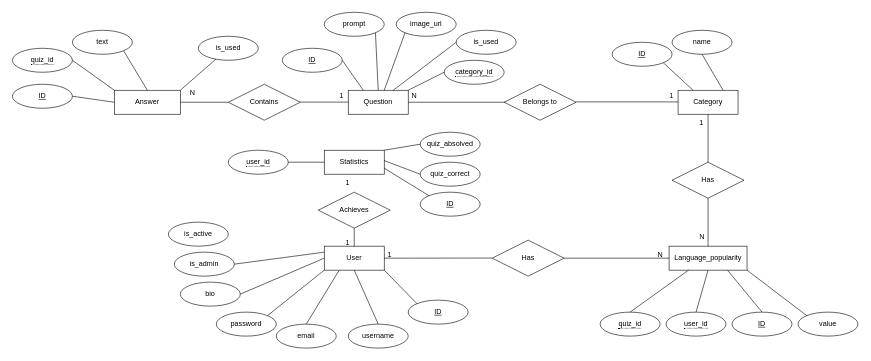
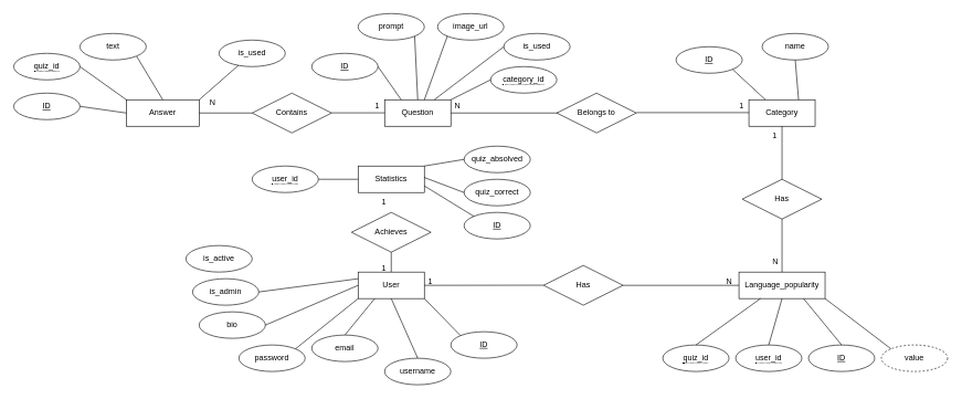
- <mxCell id="34" value="name" style="ellipse;whiteSpace=wrap;html=1;align=center;" vertex="1" parent="1"><mxGeometry x="1120" y="50" width="100" height="40" as="geometry" /></mxCell>
+ <mxCell id="34" value="name" style="ellipse;whiteSpace=wrap;html=1;align=center;" vertex="1" parent="1"><mxGeometry x="1150" y="50" width="100" height="40" as="geometry" /></mxCell>
- <mxCell id="42" value="value" style="ellipse;whiteSpace=wrap;html=1;align=center;" vertex="1" parent="1"><mxGeometry x="1330" y="520" width="100" height="40" as="geometry" /></mxCell>
+ <mxCell id="42" value="value" style="ellipse;whiteSpace=wrap;html=1;align=center;dashed=1;" vertex="1" parent="1"><mxGeometry x="1330" y="520" width="100" height="40" as="geometry" /></mxCell>
- <mxCell id="59" value="email" style="ellipse;whiteSpace=wrap;html=1;align=center;" vertex="1" parent="1"><mxGeometry x="460" y="540" width="100" height="40" as="geometry" /></mxCell>
+ <mxCell id="59" value="email" style="ellipse;whiteSpace=wrap;html=1;align=center;" vertex="1" parent="1"><mxGeometry x="470" y="505" width="100" height="40" as="geometry" /></mxCell>
